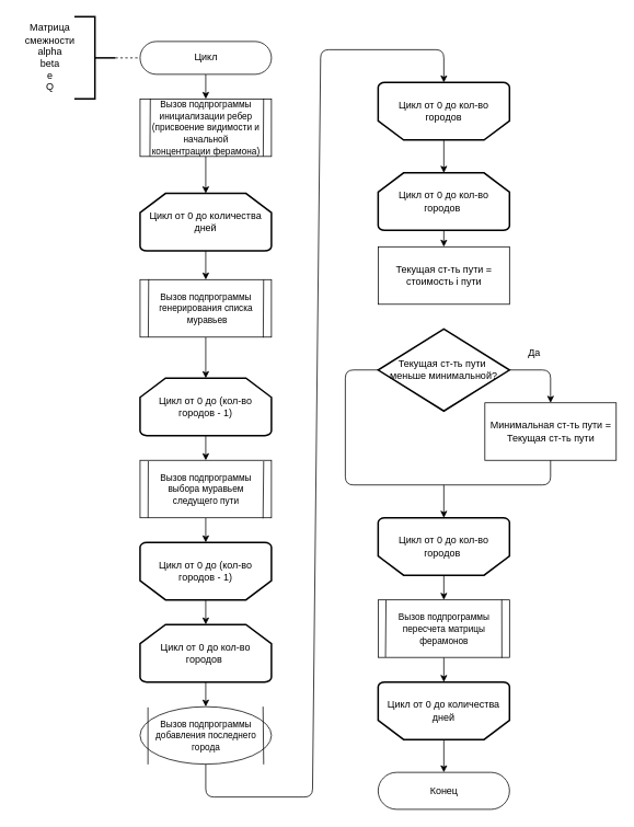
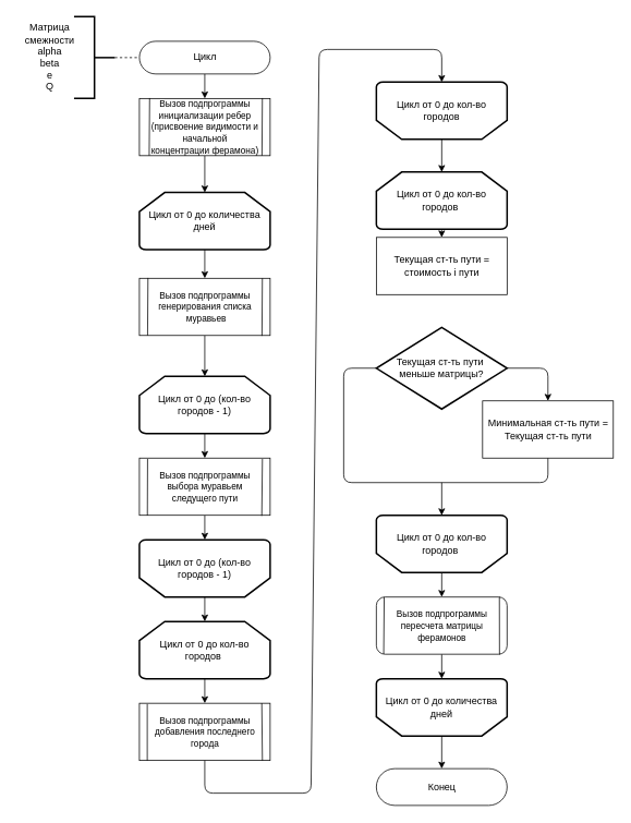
- <mxCell id="14" value="Текущая ст-ть пути =&lt;br&gt;стоимость i пути" style="html=1;dashed=0;whitespace=wrap;" vertex="1" parent="1"><mxGeometry x="460" y="300" width="160" height="70" as="geometry" /></mxCell>
+ <mxCell id="14" value="Текущая ст-ть пути =&lt;br&gt;стоимость i пути" style="html=1;dashed=0;whitespace=wrap;" vertex="1" parent="1"><mxGeometry x="460" y="290" width="160" height="70" as="geometry" /></mxCell>
- <mxCell id="17" value="Да" style="text;html=1;align=center;verticalAlign=middle;resizable=0;points=[];autosize=1;strokeColor=none;" vertex="1" parent="1"><mxGeometry x="635" y="420" width="30" height="20" as="geometry" /></mxCell>
- <mxCell id="13" value="Текущая ст-ть пути&amp;nbsp;&lt;br&gt;меньше минимальной?" style="strokeWidth=2;html=1;shape=mxgraph.flowchart.decision;whiteSpace=wrap;fillColor=none;" vertex="1" parent="1"><mxGeometry x="460" y="400" width="160" height="100" as="geometry" /></mxCell>
+ <mxCell id="13" value="Текущая ст-ть пути&amp;nbsp;&lt;br&gt;меньше матрицы?" style="strokeWidth=2;html=1;shape=mxgraph.flowchart.decision;whiteSpace=wrap;fillColor=none;" vertex="1" parent="1"><mxGeometry x="460" y="400" width="160" height="100" as="geometry" /></mxCell>
- <mxCell id="35" value="&lt;font style=&quot;font-size: 11px&quot;&gt;Вызов подпрограммы&lt;br&gt;пересчета матрицы&lt;br&gt;ферамонов&lt;br&gt;&lt;/font&gt;" style="html=1;dashed=0;whitespace=wrap;" vertex="1" parent="1"><mxGeometry x="460" y="730" width="160" height="70" as="geometry" /></mxCell>
+ <mxCell id="35" value="&lt;font style=&quot;font-size: 11px&quot;&gt;Вызов подпрограммы&lt;br&gt;пересчета матрицы&lt;br&gt;ферамонов&lt;br&gt;&lt;/font&gt;" style="html=1;dashed=0;whitespace=wrap;rounded=1;" vertex="1" parent="1"><mxGeometry x="460" y="730" width="160" height="70" as="geometry" /></mxCell>
- <mxCell id="36" value="&lt;font style=&quot;font-size: 11px&quot;&gt;Вызов подпрограммы&lt;br&gt;добавления последнего&lt;br&gt;города&lt;br&gt;&lt;/font&gt;" style="ellipse;html=1;dashed=0;whitespace=wrap;" vertex="1" parent="1"><mxGeometry x="170" y="860" width="160" height="70" as="geometry" /></mxCell>
+ <mxCell id="36" value="&lt;font style=&quot;font-size: 11px&quot;&gt;Вызов подпрограммы&lt;br&gt;добавления последнего&lt;br&gt;города&lt;br&gt;&lt;/font&gt;" style="html=1;dashed=0;whitespace=wrap;" vertex="1" parent="1"><mxGeometry x="170" y="860" width="160" height="70" as="geometry" /></mxCell>
